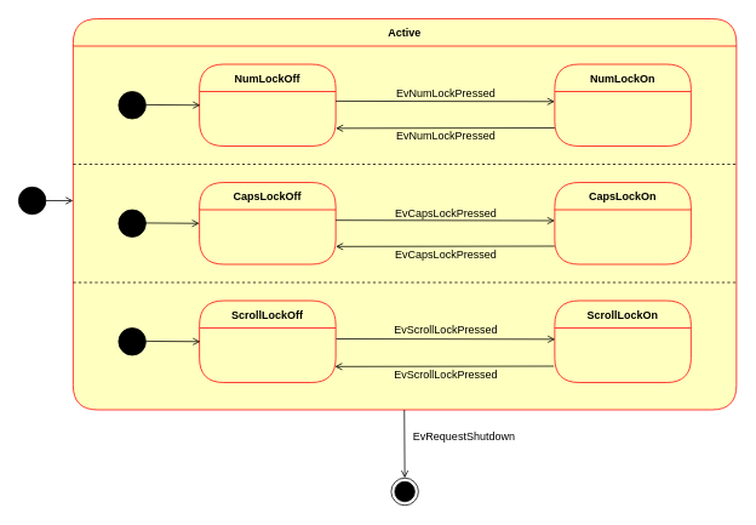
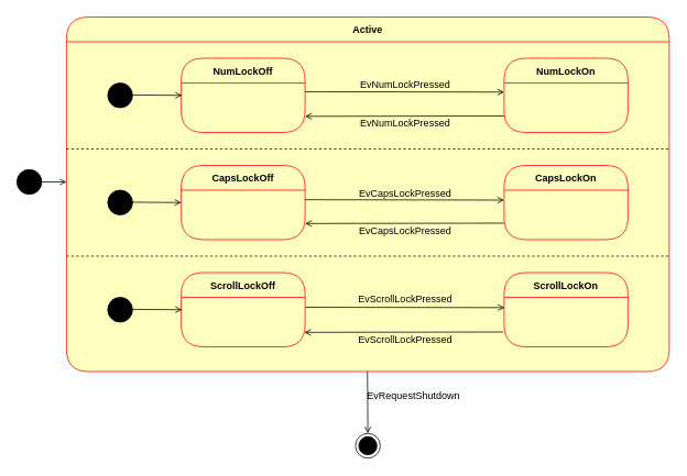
- <mxCell id="33" value="EvRequestShutdown" style="text;html=1;align=center;verticalAlign=middle;resizable=0;points=[];autosize=1;strokeColor=none;fillColor=none;" parent="1" vertex="1"><mxGeometry x="440" y="465" width="140" height="30" as="geometry" /></mxCell>
+ <mxCell id="33" value="EvRequestShutdown" style="text;html=1;align=center;verticalAlign=middle;resizable=0;points=[];autosize=1;strokeColor=none;fillColor=none;" parent="1" vertex="1"><mxGeometry x="430" y="465" width="140" height="30" as="geometry" /></mxCell>
